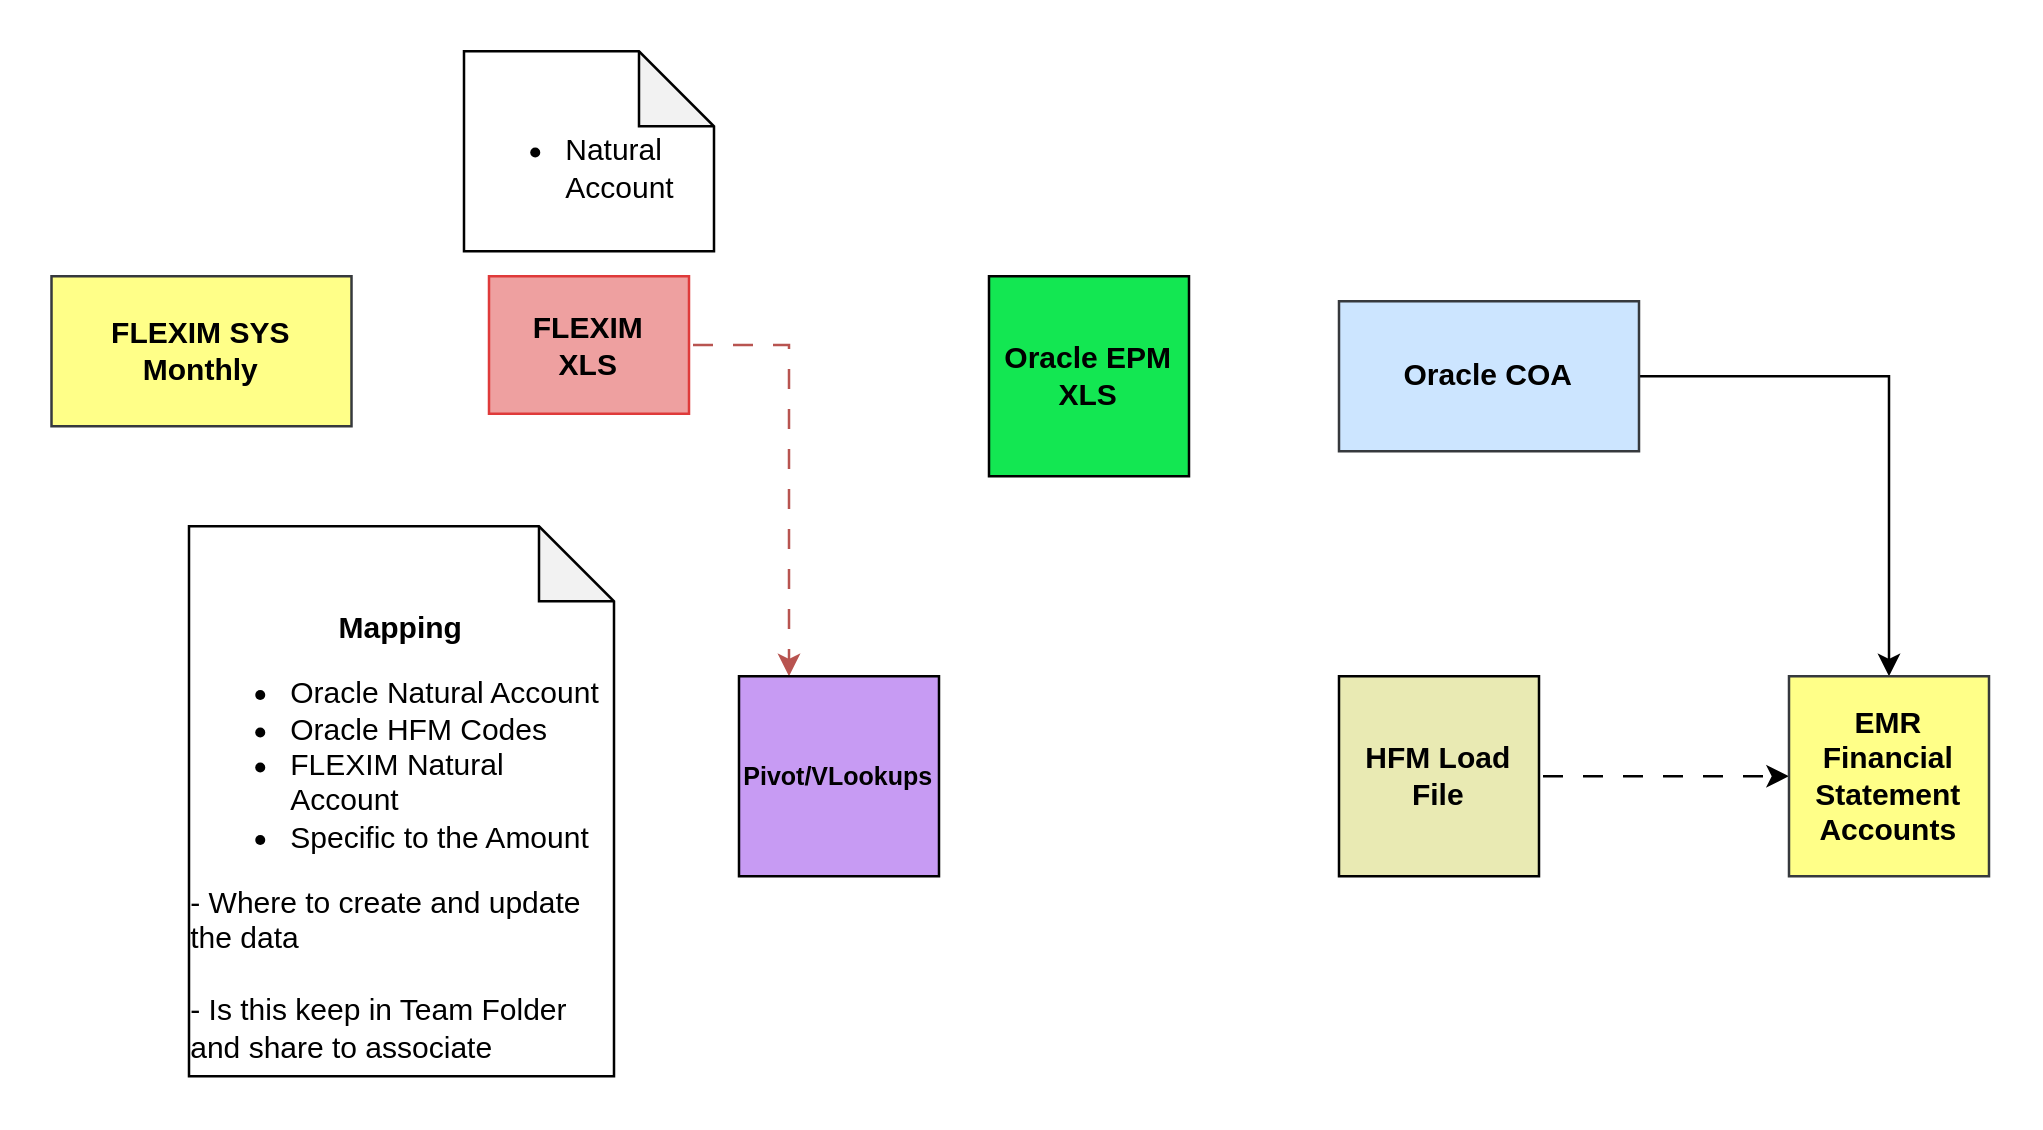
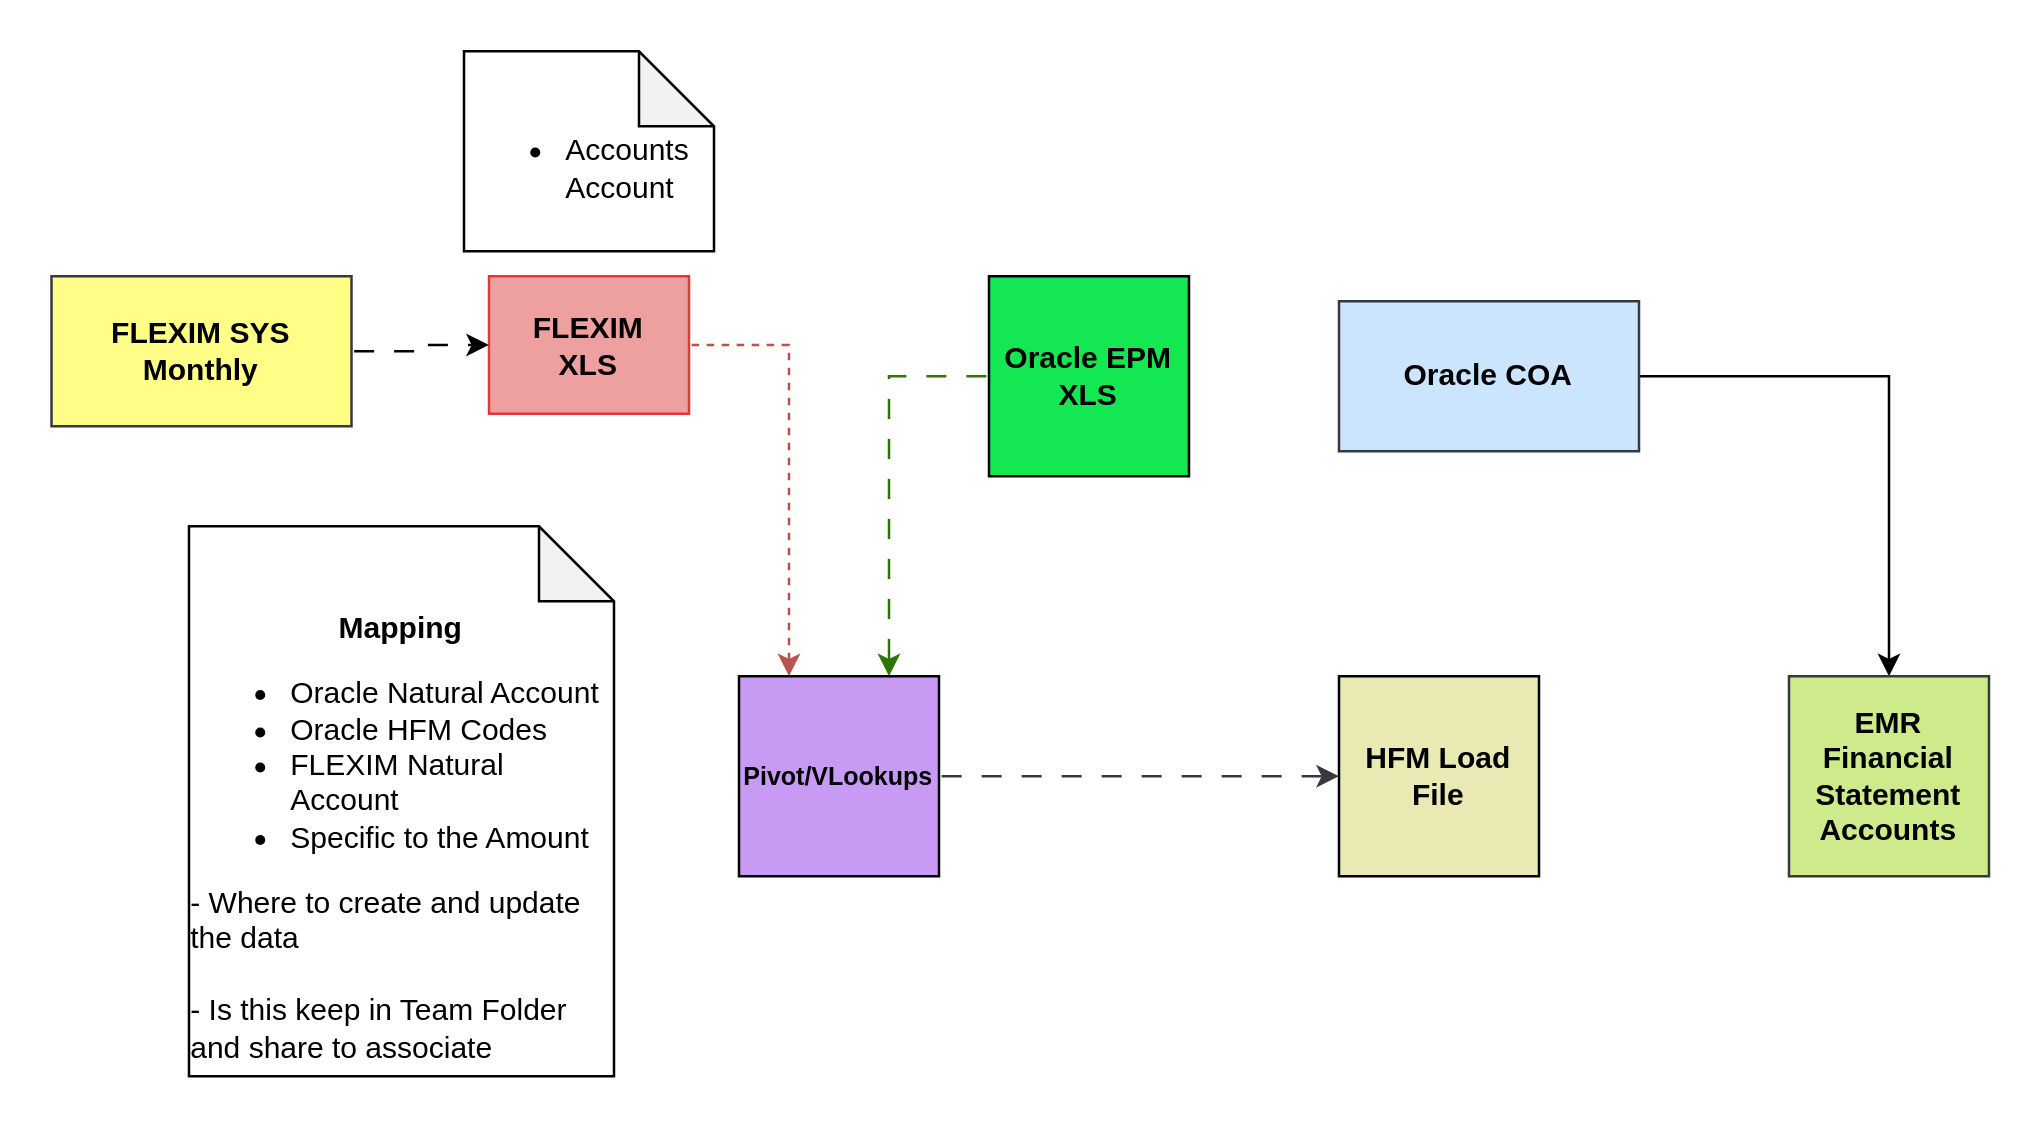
- <mxCell id="10" value="&lt;br&gt;&lt;div style=&quot;&quot;&gt;&lt;ul&gt;&lt;li style=&quot;text-align: left;&quot;&gt;&lt;span style=&quot;background-color: initial;&quot;&gt;Natural Account&lt;/span&gt;&lt;/li&gt;&lt;/ul&gt;&lt;/div&gt;" style="shape=note;whiteSpace=wrap;html=1;backgroundOutline=1;darkOpacity=0.05;" vertex="1" parent="1"><mxGeometry x="185" y="20" width="100" height="80" as="geometry" /></mxCell>
+ <mxCell id="10" value="&lt;br&gt;&lt;div style=&quot;&quot;&gt;&lt;ul&gt;&lt;li style=&quot;text-align: left;&quot;&gt;&lt;span style=&quot;background-color: initial;&quot;&gt;Accounts Account&lt;/span&gt;&lt;/li&gt;&lt;/ul&gt;&lt;/div&gt;" style="shape=note;whiteSpace=wrap;html=1;backgroundOutline=1;darkOpacity=0.05;" vertex="1" parent="1"><mxGeometry x="185" y="20" width="100" height="80" as="geometry" /></mxCell>
+ <mxCell id="13" style="edgeStyle=orthogonalEdgeStyle;rounded=0;orthogonalLoop=1;jettySize=auto;html=1;entryX=0;entryY=0.5;entryDx=0;entryDy=0;flowAnimation=1;" edge="1" parent="1" source="14" target="3"><mxGeometry relative="1" as="geometry" /></mxCell>
+ <mxCell id="4" style="edgeStyle=orthogonalEdgeStyle;rounded=0;orthogonalLoop=1;jettySize=auto;html=1;entryX=0.75;entryY=0;entryDx=0;entryDy=0;flowAnimation=1;fillColor=#60a917;strokeColor=#2D7600;" edge="1" parent="1" source="5" target="7"><mxGeometry relative="1" as="geometry" /></mxCell>
- <mxCell id="2" style="edgeStyle=orthogonalEdgeStyle;rounded=0;orthogonalLoop=1;jettySize=auto;html=1;entryX=0.25;entryY=0;entryDx=0;entryDy=0;flowAnimation=1;fillColor=#f8cecc;strokeColor=#b85450;" edge="1" parent="1" source="3" target="7"><mxGeometry relative="1" as="geometry" /></mxCell>
+ <mxCell id="2" style="edgeStyle=orthogonalEdgeStyle;rounded=0;orthogonalLoop=1;jettySize=auto;html=1;entryX=0.25;entryY=0;entryDx=0;entryDy=0;flowAnimation=1;fillColor=#f8cecc;strokeColor=#b85450;dashed=1;" edge="1" parent="1" source="3" target="7"><mxGeometry relative="1" as="geometry" /></mxCell>
+ <mxCell id="6" style="edgeStyle=orthogonalEdgeStyle;rounded=0;orthogonalLoop=1;jettySize=auto;html=1;entryX=0;entryY=0.5;entryDx=0;entryDy=0;flowAnimation=1;fillColor=#cdeb8b;strokeColor=#36393d;" edge="1" parent="1" source="7" target="9"><mxGeometry relative="1" as="geometry" /></mxCell>
- <mxCell id="8" style="edgeStyle=orthogonalEdgeStyle;rounded=0;orthogonalLoop=1;jettySize=auto;html=1;entryX=0;entryY=0.5;entryDx=0;entryDy=0;flowAnimation=1;" edge="1" parent="1" source="9" target="16"><mxGeometry relative="1" as="geometry" /></mxCell>
- <mxCell id="16" value="EMR Financial Statement Accounts" style="whiteSpace=wrap;html=1;aspect=fixed;fontStyle=1;fillColor=#ffff88;strokeColor=#36393d;" vertex="1" parent="1"><mxGeometry x="715" y="270" width="80" height="80" as="geometry" /></mxCell>
+ <mxCell id="16" value="EMR Financial Statement Accounts" style="whiteSpace=wrap;html=1;aspect=fixed;fontStyle=1;fillColor=#cdeb8b;strokeColor=#36393d;" vertex="1" parent="1"><mxGeometry x="715" y="270" width="80" height="80" as="geometry" /></mxCell>
